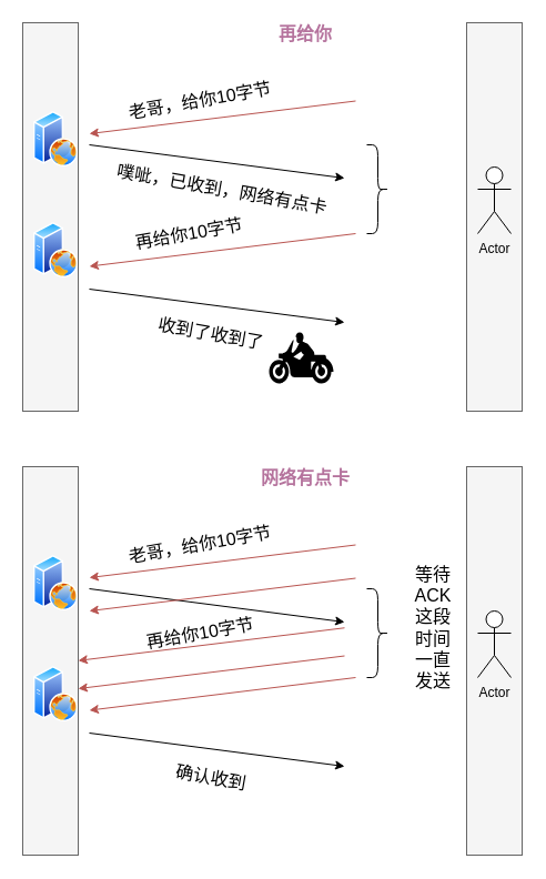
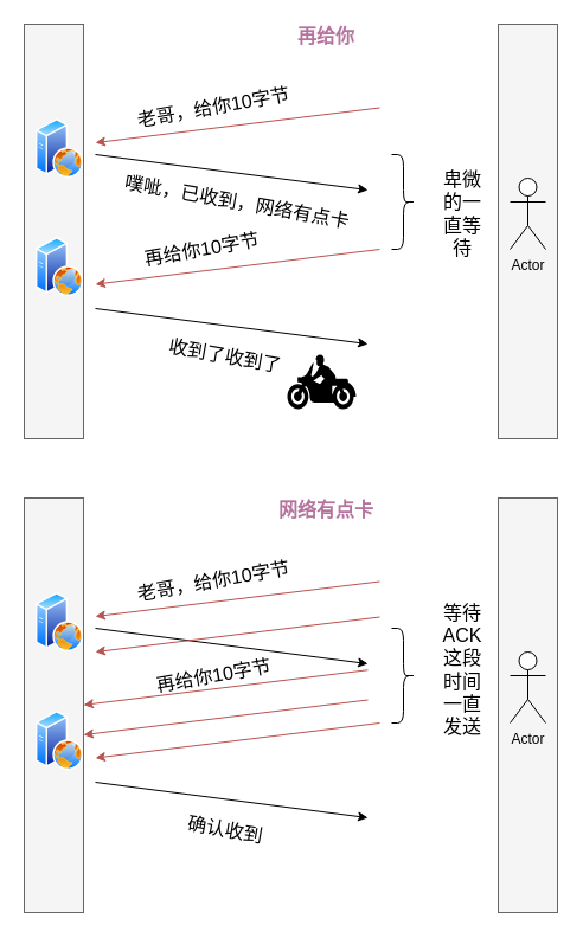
+ <mxCell id="16" value="&lt;font style=&quot;font-size: 16px&quot;&gt;卑微的一直等待&lt;/font&gt;" style="text;html=1;strokeColor=none;fillColor=none;align=center;verticalAlign=middle;whiteSpace=wrap;rounded=0;" vertex="1" parent="1"><mxGeometry x="370" y="140" width="40" height="80" as="geometry" /></mxCell>
